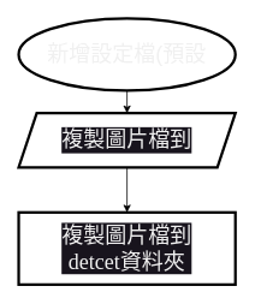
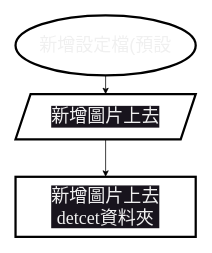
- <mxCell id="5" value="複製圖片檔到" style="shape=parallelogram;perimeter=parallelogramPerimeter;whiteSpace=wrap;html=1;fixedSize=1;labelBackgroundColor=#18141D;strokeWidth=3;fontFamily=Lucida Console;fontSize=24;fontColor=#F0F0F0;" vertex="1" parent="1"><mxGeometry x="20" y="125" width="240" height="60" as="geometry" /></mxCell>
+ <mxCell id="5" value="新增圖片上去" style="shape=parallelogram;perimeter=parallelogramPerimeter;whiteSpace=wrap;html=1;fixedSize=1;labelBackgroundColor=#18141D;strokeWidth=3;fontFamily=Lucida Console;fontSize=24;fontColor=#F0F0F0;" vertex="1" parent="1"><mxGeometry x="20" y="125" width="240" height="60" as="geometry" /></mxCell>
- <mxCell id="6" value="複製圖片檔到&lt;br&gt;detcet資料夾" style="rounded=0;whiteSpace=wrap;html=1;labelBackgroundColor=#18141D;strokeWidth=3;fontFamily=Lucida Console;fontSize=24;fontColor=#F0F0F0;" vertex="1" parent="1"><mxGeometry x="20" y="235" width="240" height="80" as="geometry" /></mxCell>
+ <mxCell id="6" value="新增圖片上去&lt;br&gt;detcet資料夾" style="rounded=0;whiteSpace=wrap;html=1;labelBackgroundColor=#18141D;strokeWidth=3;fontFamily=Lucida Console;fontSize=24;fontColor=#F0F0F0;" vertex="1" parent="1"><mxGeometry x="20" y="235" width="240" height="80" as="geometry" /></mxCell>
